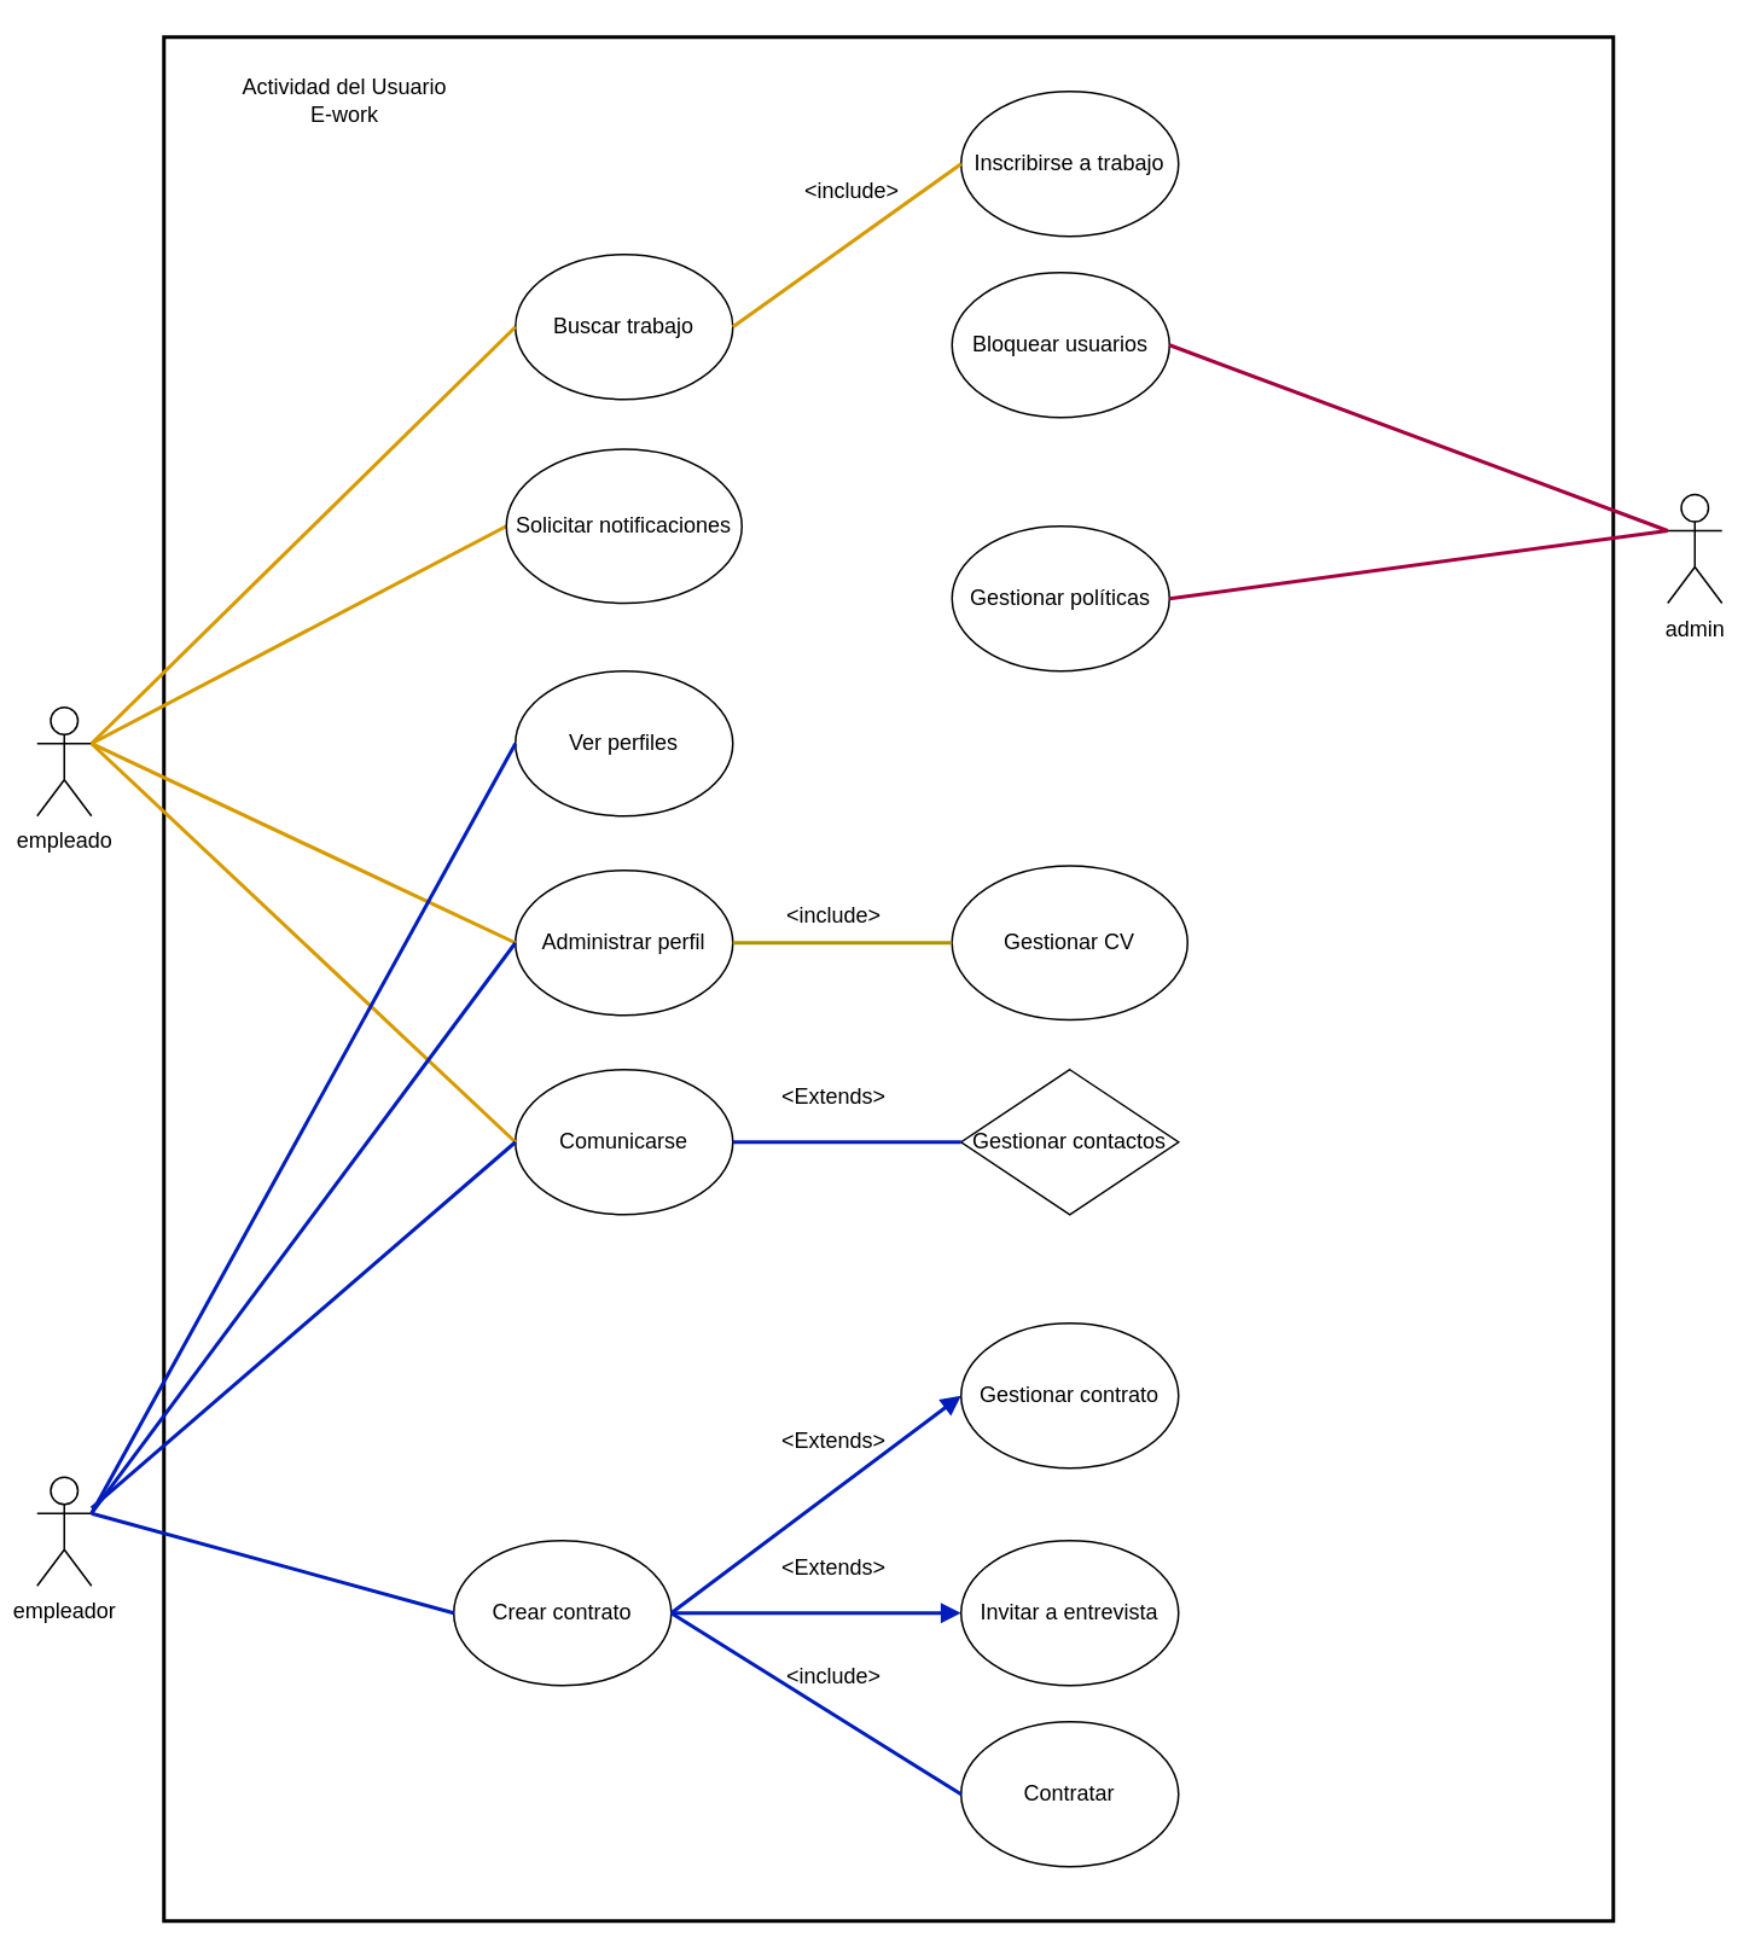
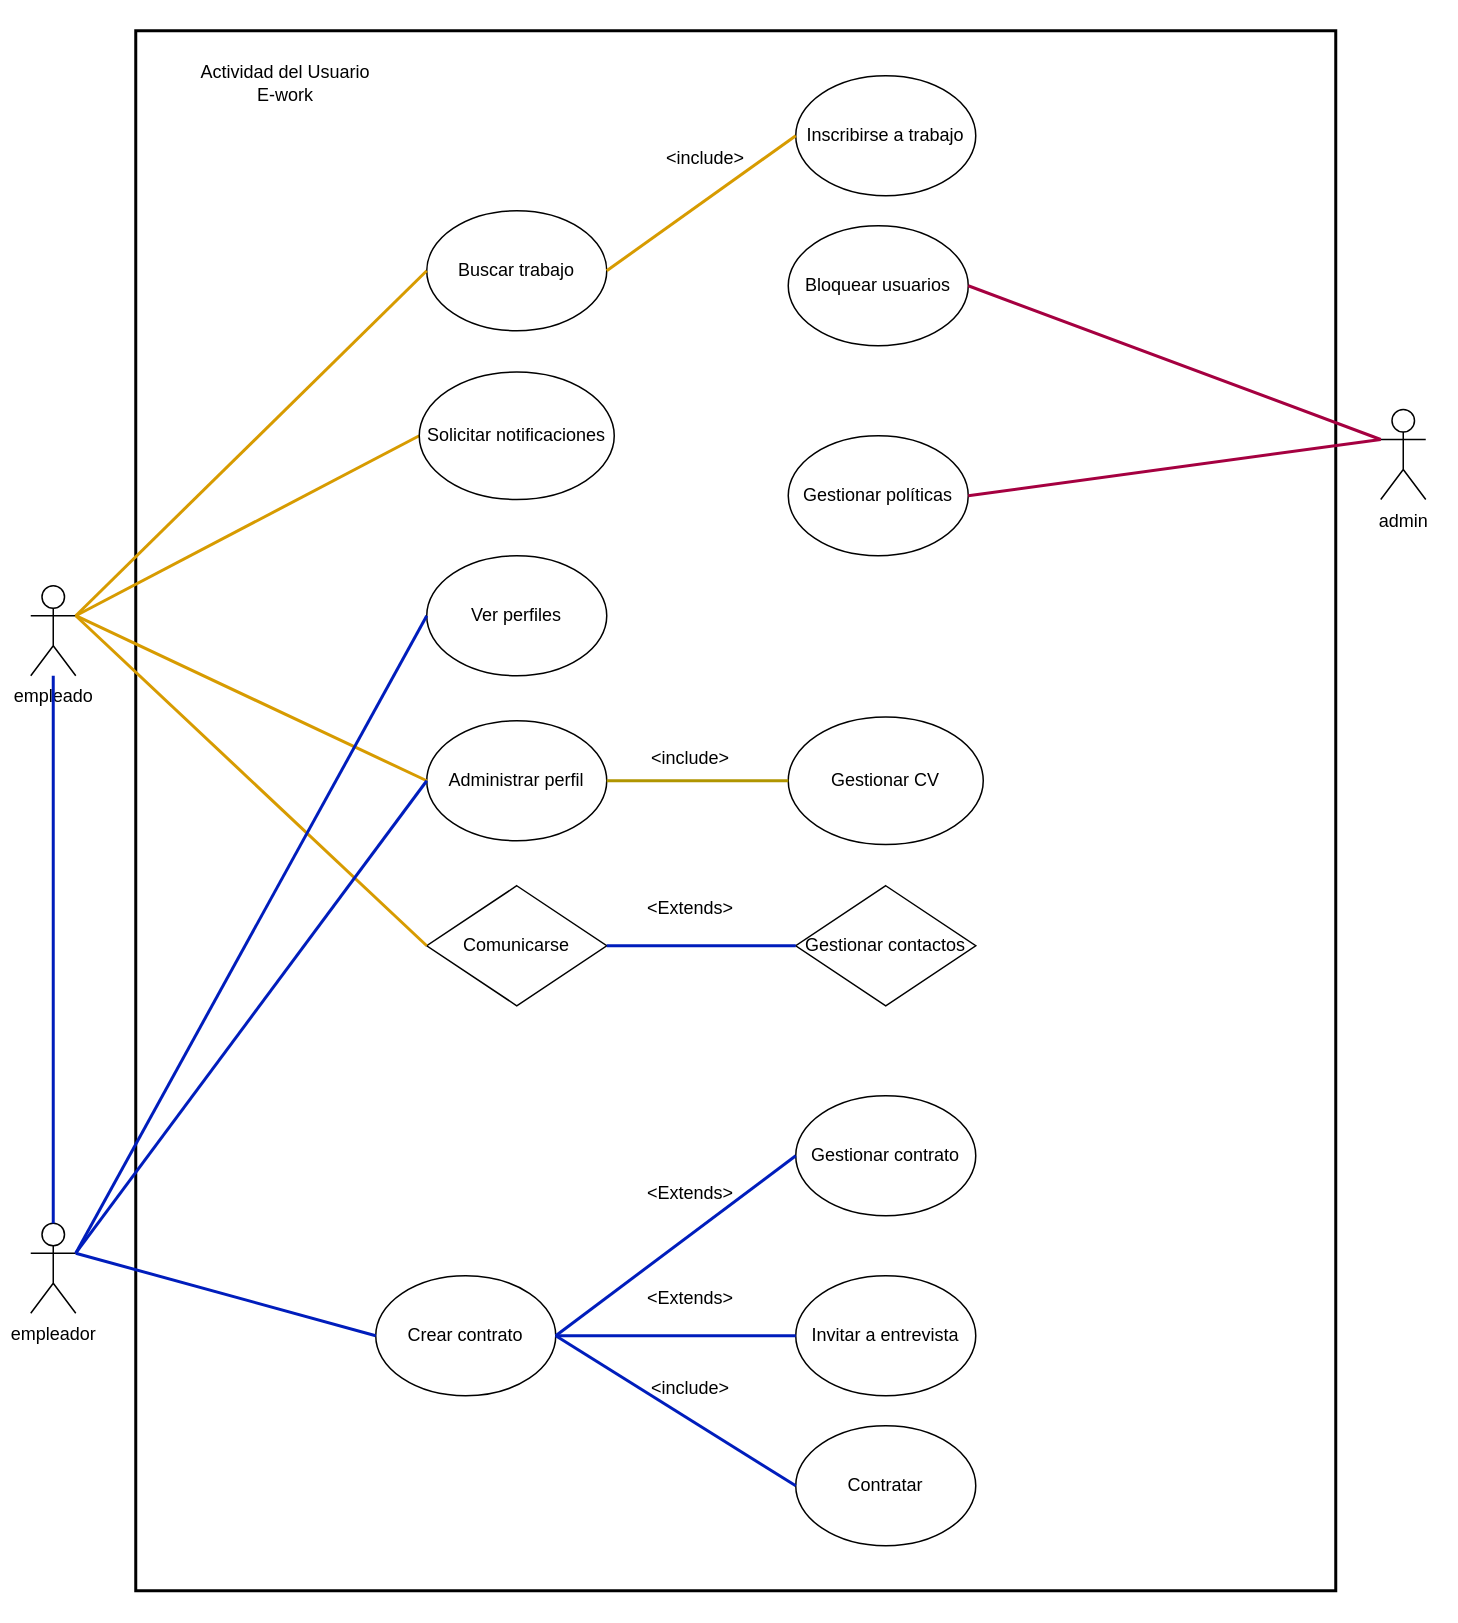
- <mxCell id="10" value="Comunicarse" style="ellipse;whiteSpace=wrap;html=1;" parent="1" vertex="1"><mxGeometry x="284" y="590" width="120" height="80" as="geometry" /></mxCell>
+ <mxCell id="10" value="Comunicarse" style="rhombus;whiteSpace=wrap;html=1;" parent="1" vertex="1"><mxGeometry x="284" y="590" width="120" height="80" as="geometry" /></mxCell>
- <mxCell id="32" value="" style="endArrow=none;html=1;rounded=0;strokeWidth=2;entryX=0;entryY=0.5;entryDx=0;entryDy=0;fillColor=#0050ef;strokeColor=#001DBC;" parent="1" source="11" target="10" edge="1"><mxGeometry width="50" height="50" relative="1" as="geometry"><mxPoint x="50" y="870" as="sourcePoint" /><mxPoint x="480" y="420" as="targetPoint" /></mxGeometry></mxCell>
+ <mxCell id="32" value="" style="endArrow=none;html=1;rounded=0;strokeWidth=2;fillColor=#0050ef;strokeColor=#001DBC;" parent="1" source="11" target="6" edge="1"><mxGeometry width="50" height="50" relative="1" as="geometry"><mxPoint x="50" y="870" as="sourcePoint" /><mxPoint x="480" y="420" as="targetPoint" /></mxGeometry></mxCell>
- <mxCell id="34" value="" style="endArrow=block;html=1;rounded=0;strokeWidth=2;entryX=0;entryY=0.5;entryDx=0;entryDy=0;fillColor=#0050ef;strokeColor=#001DBC;exitX=1;exitY=0.5;exitDx=0;exitDy=0;" parent="1" source="12" target="16" edge="1"><mxGeometry width="50" height="50" relative="1" as="geometry"><mxPoint x="345" y="969.69" as="sourcePoint" /><mxPoint x="570" y="810.315" as="targetPoint" /></mxGeometry></mxCell>
+ <mxCell id="34" value="" style="endArrow=none;html=1;rounded=0;strokeWidth=2;entryX=0;entryY=0.5;entryDx=0;entryDy=0;fillColor=#0050ef;strokeColor=#001DBC;exitX=1;exitY=0.5;exitDx=0;exitDy=0;" parent="1" source="12" target="16" edge="1"><mxGeometry width="50" height="50" relative="1" as="geometry"><mxPoint x="345" y="969.69" as="sourcePoint" /><mxPoint x="570" y="810.315" as="targetPoint" /></mxGeometry></mxCell>
- <mxCell id="35" value="" style="endArrow=block;html=1;rounded=0;strokeWidth=2;entryX=0;entryY=0.5;entryDx=0;entryDy=0;fillColor=#0050ef;strokeColor=#001DBC;exitX=1;exitY=0.5;exitDx=0;exitDy=0;" parent="1" source="12" target="4" edge="1"><mxGeometry width="50" height="50" relative="1" as="geometry"><mxPoint x="345" y="969.69" as="sourcePoint" /><mxPoint x="570" y="810.315" as="targetPoint" /></mxGeometry></mxCell>
+ <mxCell id="35" value="" style="endArrow=none;html=1;rounded=0;strokeWidth=2;entryX=0;entryY=0.5;entryDx=0;entryDy=0;fillColor=#0050ef;strokeColor=#001DBC;exitX=1;exitY=0.5;exitDx=0;exitDy=0;" parent="1" source="12" target="4" edge="1"><mxGeometry width="50" height="50" relative="1" as="geometry"><mxPoint x="345" y="969.69" as="sourcePoint" /><mxPoint x="570" y="810.315" as="targetPoint" /></mxGeometry></mxCell>
